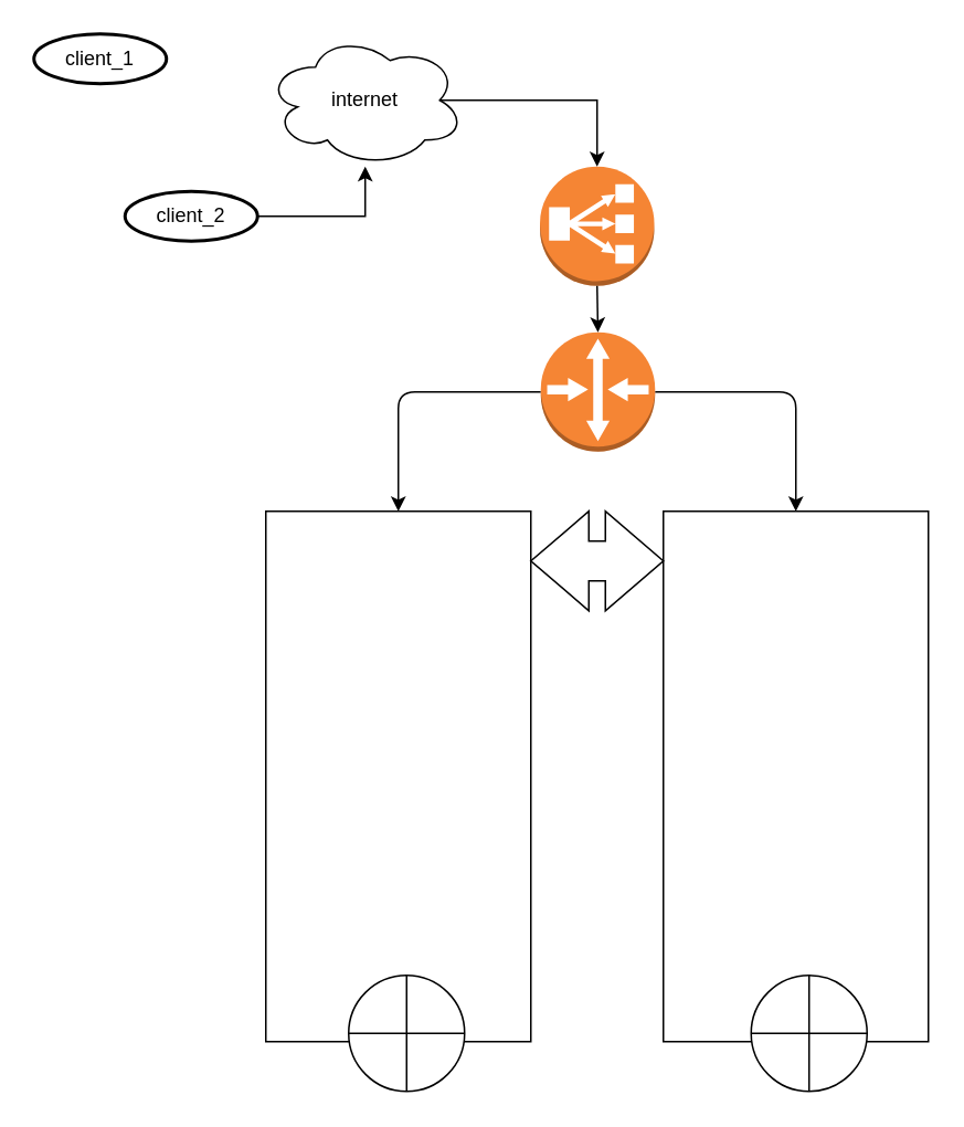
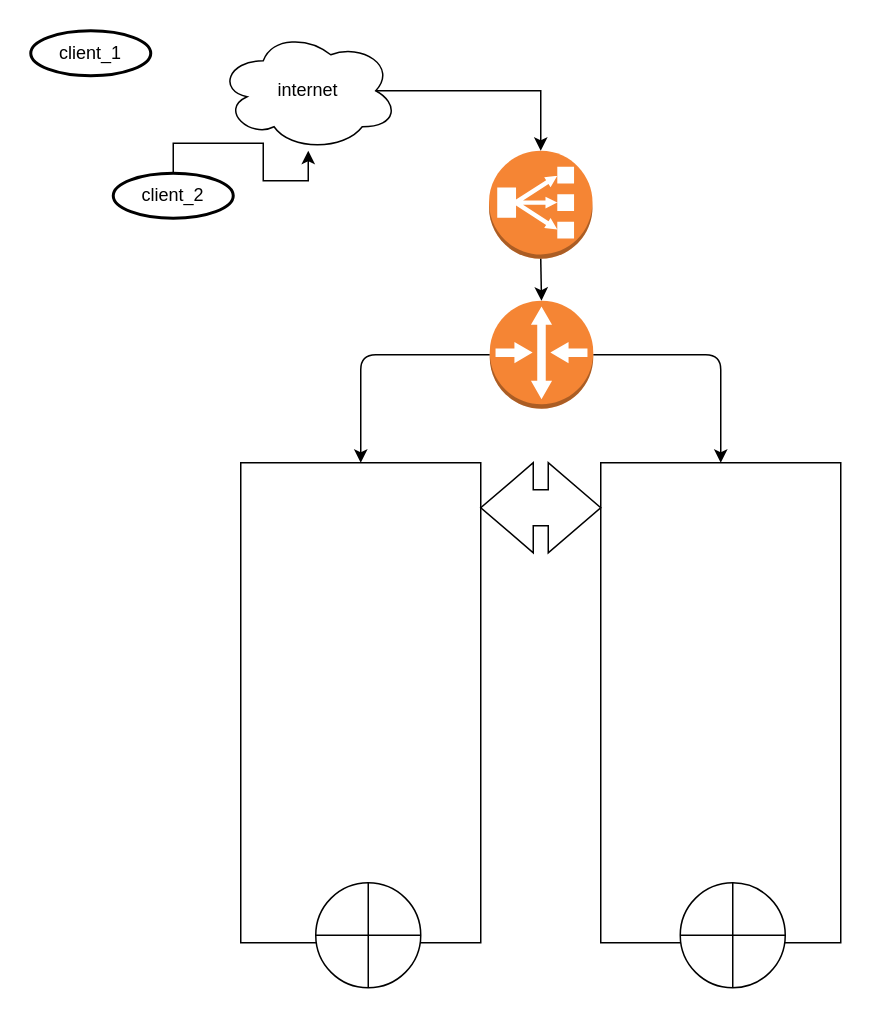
- <mxCell id="8" value="internet" style="ellipse;shape=cloud;whiteSpace=wrap;html=1;" vertex="1" parent="1"><mxGeometry x="160" y="20" width="120" height="80" as="geometry" /></mxCell>
+ <mxCell id="8" value="internet" style="ellipse;shape=cloud;whiteSpace=wrap;html=1;" vertex="1" parent="1"><mxGeometry x="145" y="20" width="120" height="80" as="geometry" /></mxCell>
